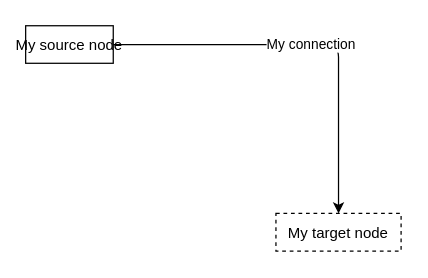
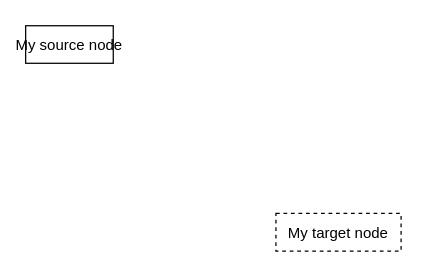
- <mxCell edge="1" id="5" parent="2" source="3" style="edgeStyle=orthogonalEdgeStyle;rounded=1;orthogonalLoop=1;jettySize=auto;html=1" target="4" value="My connection"><mxGeometry as="geometry" relative="1" /></mxCell>
